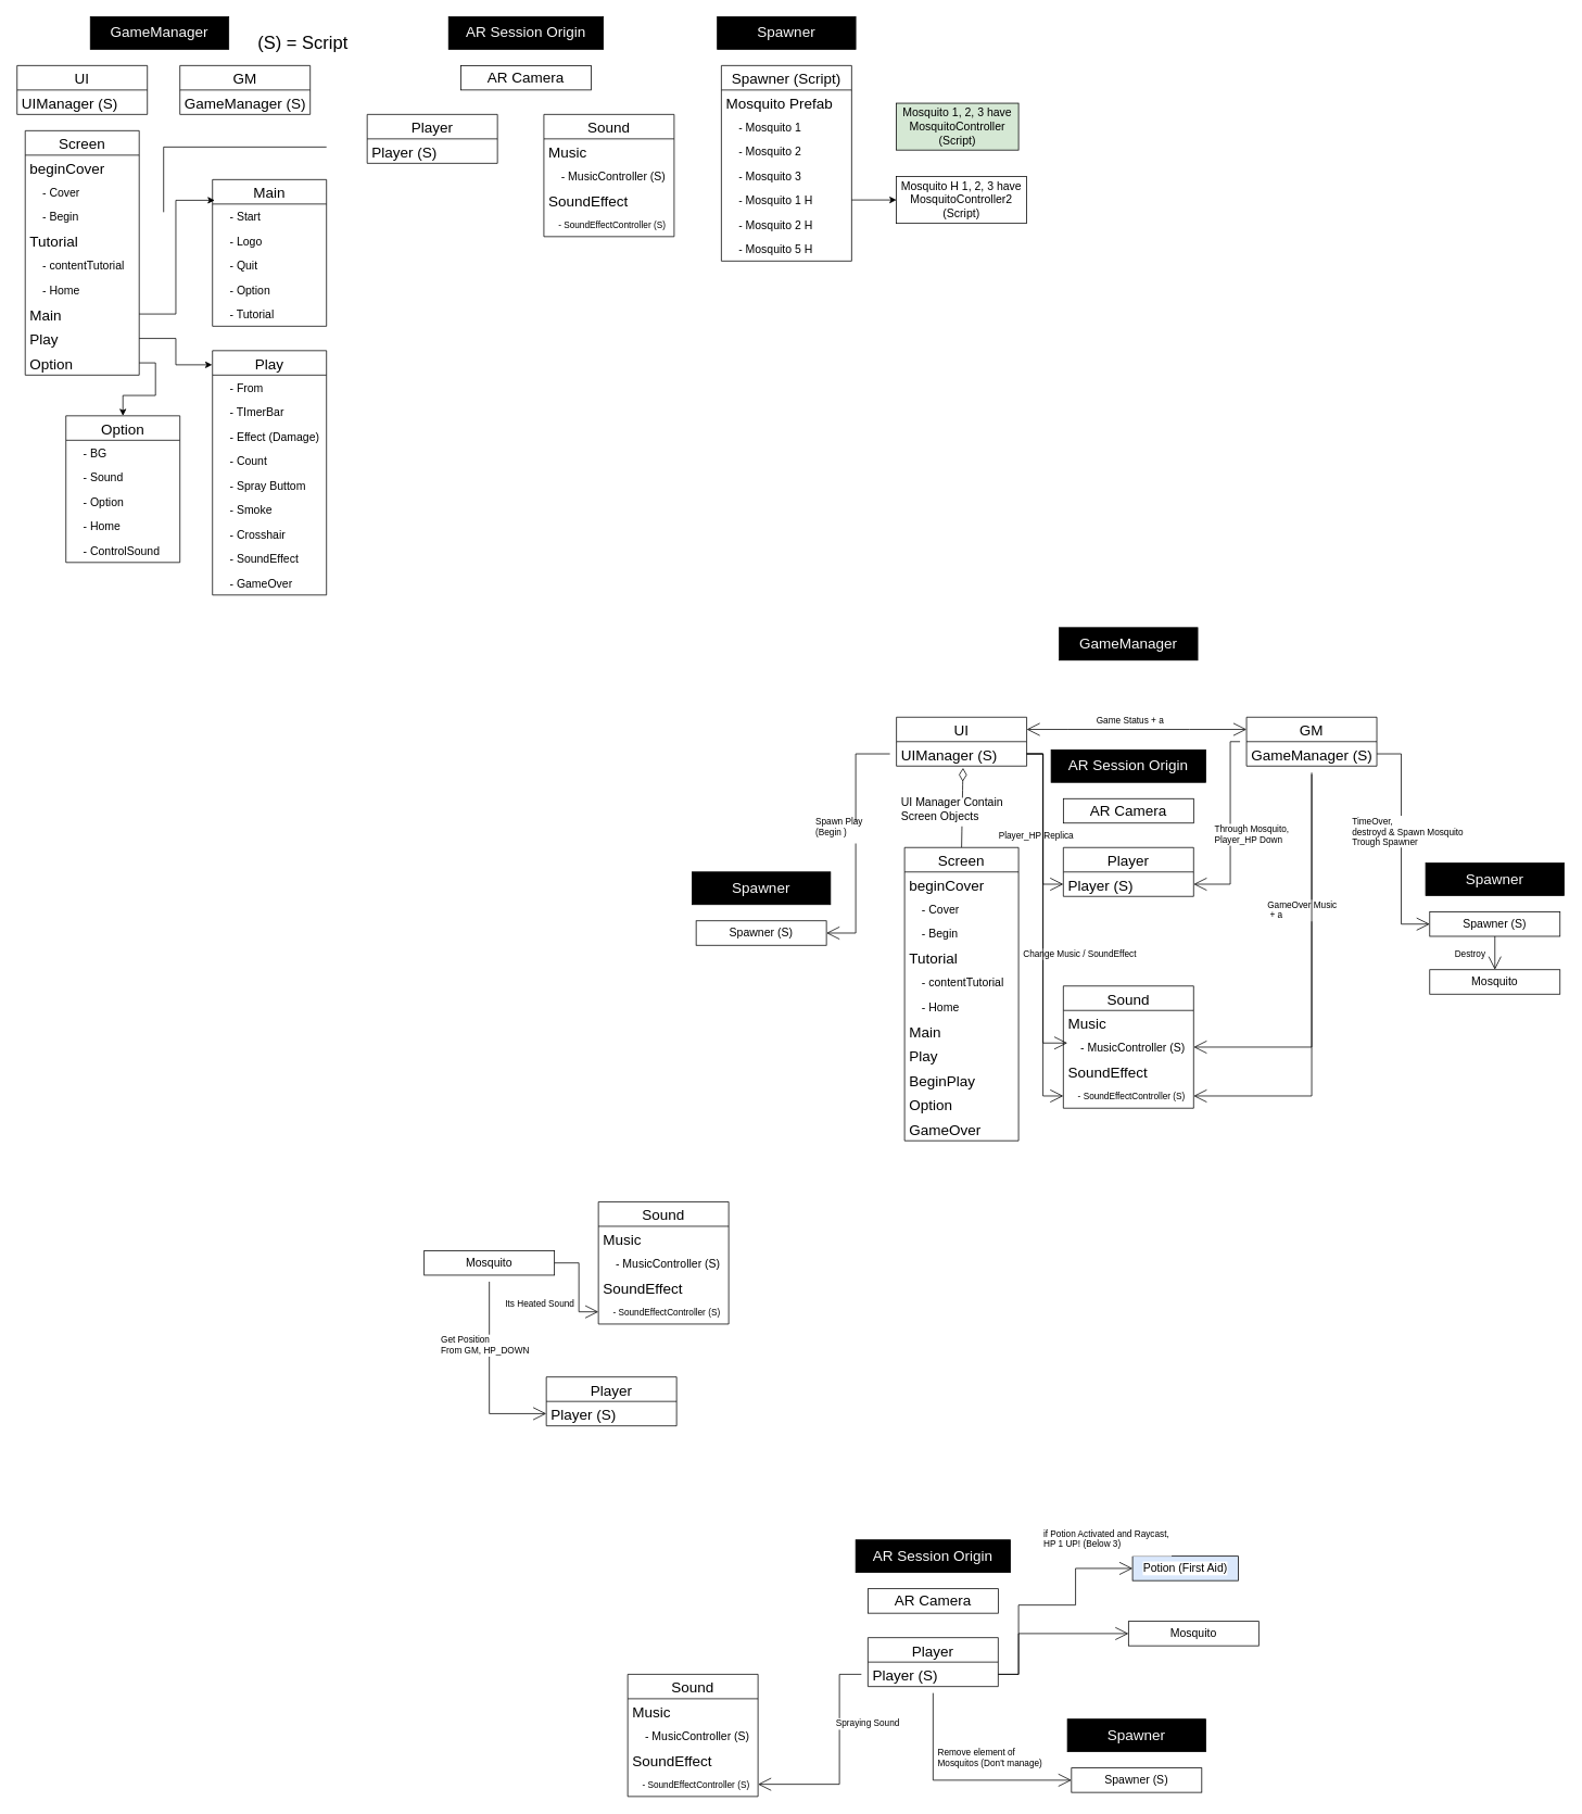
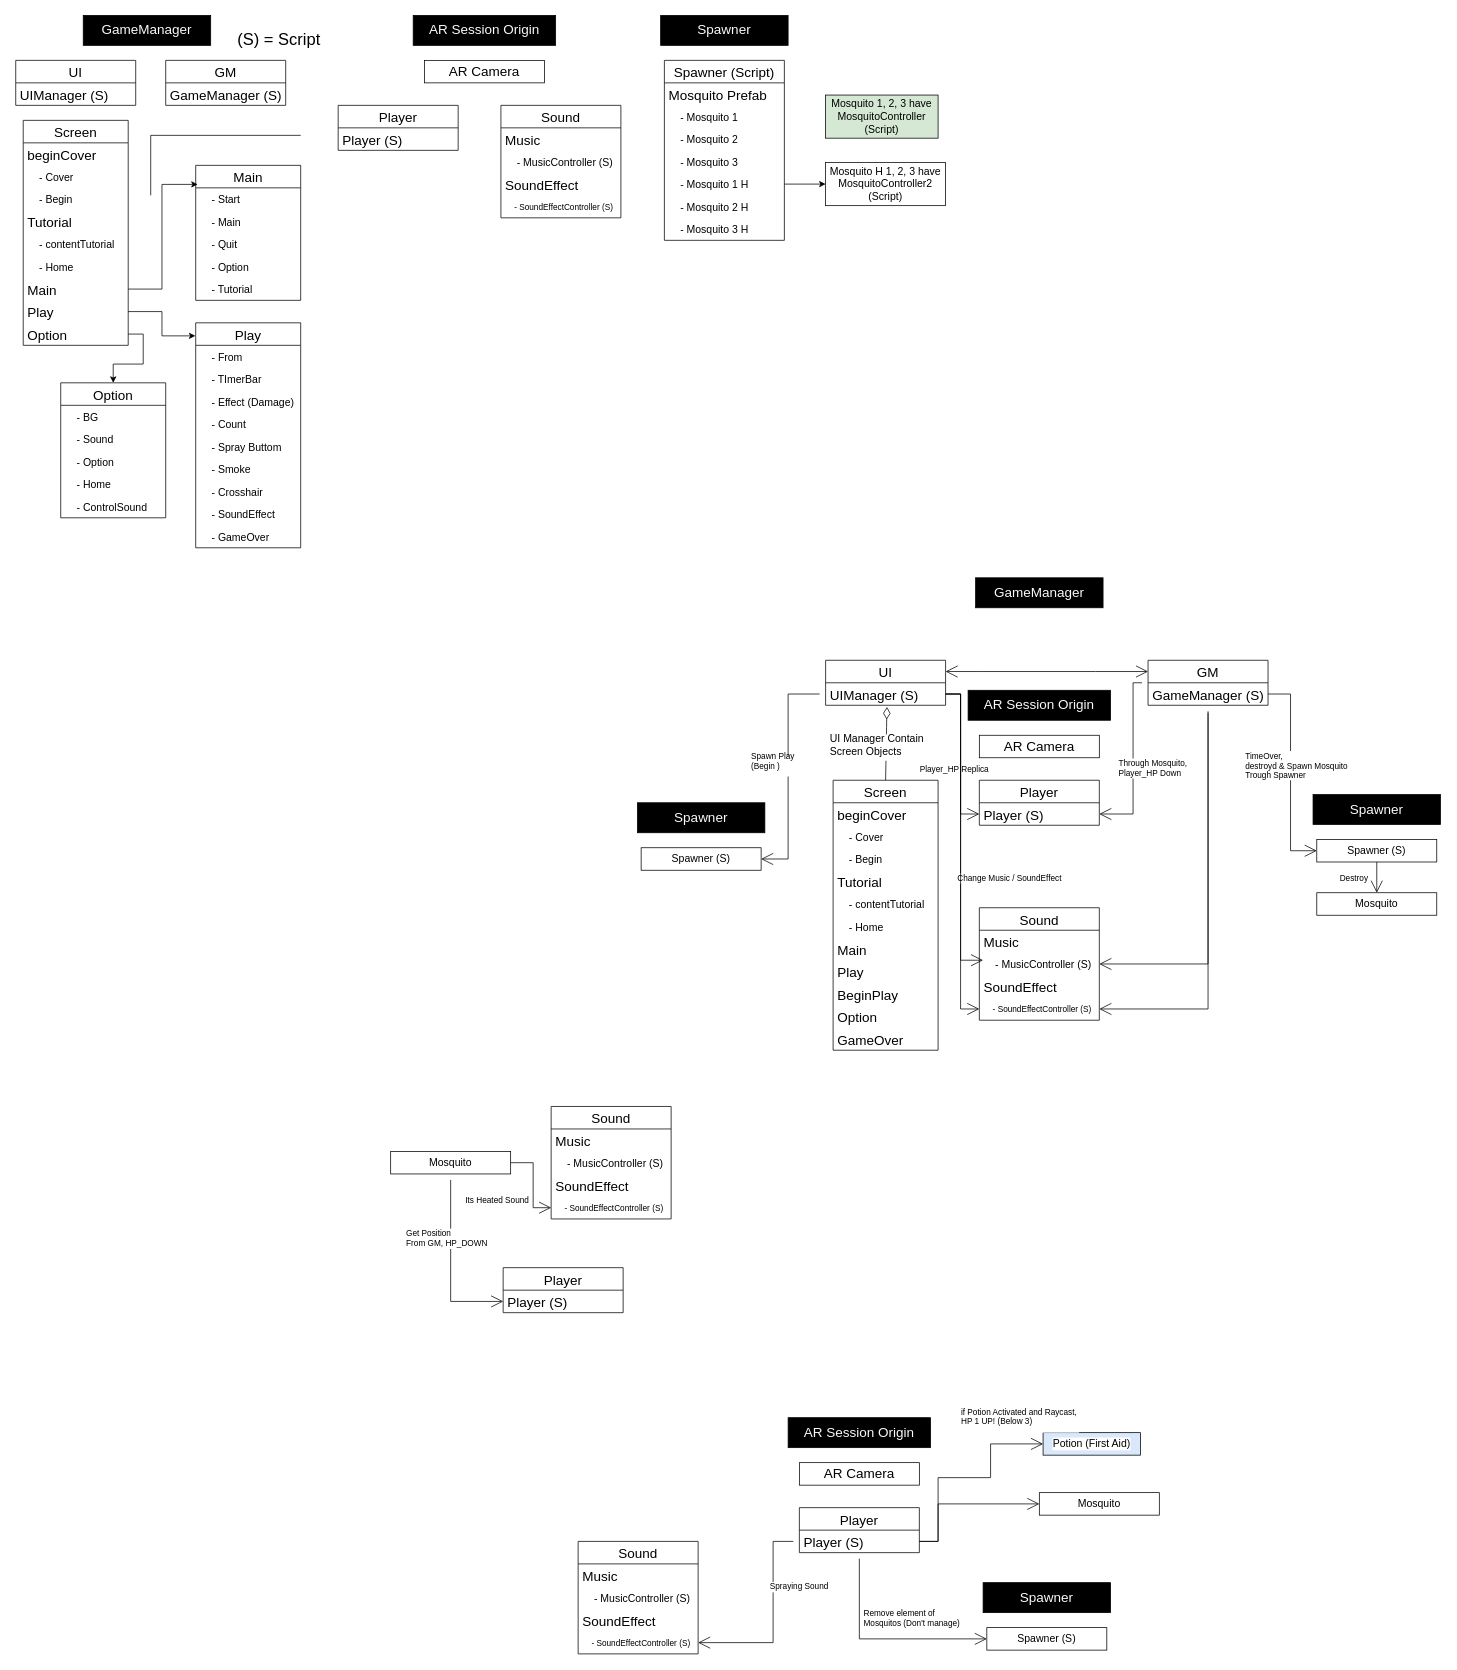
- <mxCell id="36" value="    - Logo" style="text;strokeColor=none;fillColor=none;align=left;verticalAlign=middle;spacingLeft=4;spacingRight=4;overflow=hidden;points=[[0,0.5],[1,0.5]];portConstraint=eastwest;rotatable=0;labelBackgroundColor=#FFFFFF;fontSize=14;fontColor=#000000;" parent="34" vertex="1"><mxGeometry y="60" width="140" height="30" as="geometry" /></mxCell>
+ <mxCell id="36" value="    - Main" style="text;strokeColor=none;fillColor=none;align=left;verticalAlign=middle;spacingLeft=4;spacingRight=4;overflow=hidden;points=[[0,0.5],[1,0.5]];portConstraint=eastwest;rotatable=0;labelBackgroundColor=#FFFFFF;fontSize=14;fontColor=#000000;" parent="34" vertex="1"><mxGeometry y="60" width="140" height="30" as="geometry" /></mxCell>
- <mxCell id="29" value="    - Mosquito 5 H" style="text;strokeColor=none;fillColor=none;align=left;verticalAlign=middle;spacingLeft=4;spacingRight=4;overflow=hidden;points=[[0,0.5],[1,0.5]];portConstraint=eastwest;rotatable=0;labelBackgroundColor=#FFFFFF;fontSize=14;fontColor=#000000;" parent="22" vertex="1"><mxGeometry y="210" width="160" height="30" as="geometry" /></mxCell>
+ <mxCell id="29" value="    - Mosquito 3 H" style="text;strokeColor=none;fillColor=none;align=left;verticalAlign=middle;spacingLeft=4;spacingRight=4;overflow=hidden;points=[[0,0.5],[1,0.5]];portConstraint=eastwest;rotatable=0;labelBackgroundColor=#FFFFFF;fontSize=14;fontColor=#000000;" parent="22" vertex="1"><mxGeometry y="210" width="160" height="30" as="geometry" /></mxCell>
- <mxCell id="107" value="Game Status + a" style="text;strokeColor=none;fillColor=none;align=left;verticalAlign=middle;spacingLeft=4;spacingRight=4;overflow=hidden;points=[[0,0.5],[1,0.5]];portConstraint=eastwest;rotatable=0;labelBackgroundColor=#FFFFFF;fontSize=11;fontColor=#000000;" parent="1" vertex="1"><mxGeometry x="1340" y="870" width="110" height="27.5" as="geometry" /></mxCell>
- <mxCell id="105" value="GameOver Music&#10; + a" style="text;strokeColor=none;fillColor=none;align=left;verticalAlign=middle;spacingLeft=4;spacingRight=4;overflow=hidden;points=[[0,0.5],[1,0.5]];portConstraint=eastwest;rotatable=0;labelBackgroundColor=#FFFFFF;fontSize=11;fontColor=#000000;" parent="1" vertex="1"><mxGeometry x="1550" y="1102.5" width="110" height="27.5" as="geometry" /></mxCell>
- <mxCell id="100" value="Change Music / SoundEffect" style="text;strokeColor=none;fillColor=none;align=left;verticalAlign=middle;spacingLeft=4;spacingRight=4;overflow=hidden;points=[[0,0.5],[1,0.5]];portConstraint=eastwest;rotatable=0;labelBackgroundColor=#FFFFFF;fontSize=11;fontColor=#000000;" parent="1" vertex="1"><mxGeometry x="1250" y="1160" width="170" height="20" as="geometry" /></mxCell>
+ <mxCell id="100" value="Change Music / SoundEffect" style="text;strokeColor=none;fillColor=none;align=left;verticalAlign=middle;spacingLeft=4;spacingRight=4;overflow=hidden;points=[[0,0.5],[1,0.5]];portConstraint=eastwest;rotatable=0;labelBackgroundColor=#FFFFFF;fontSize=11;fontColor=#000000;" parent="1" vertex="1"><mxGeometry x="1270" y="1160" width="170" height="20" as="geometry" /></mxCell>
